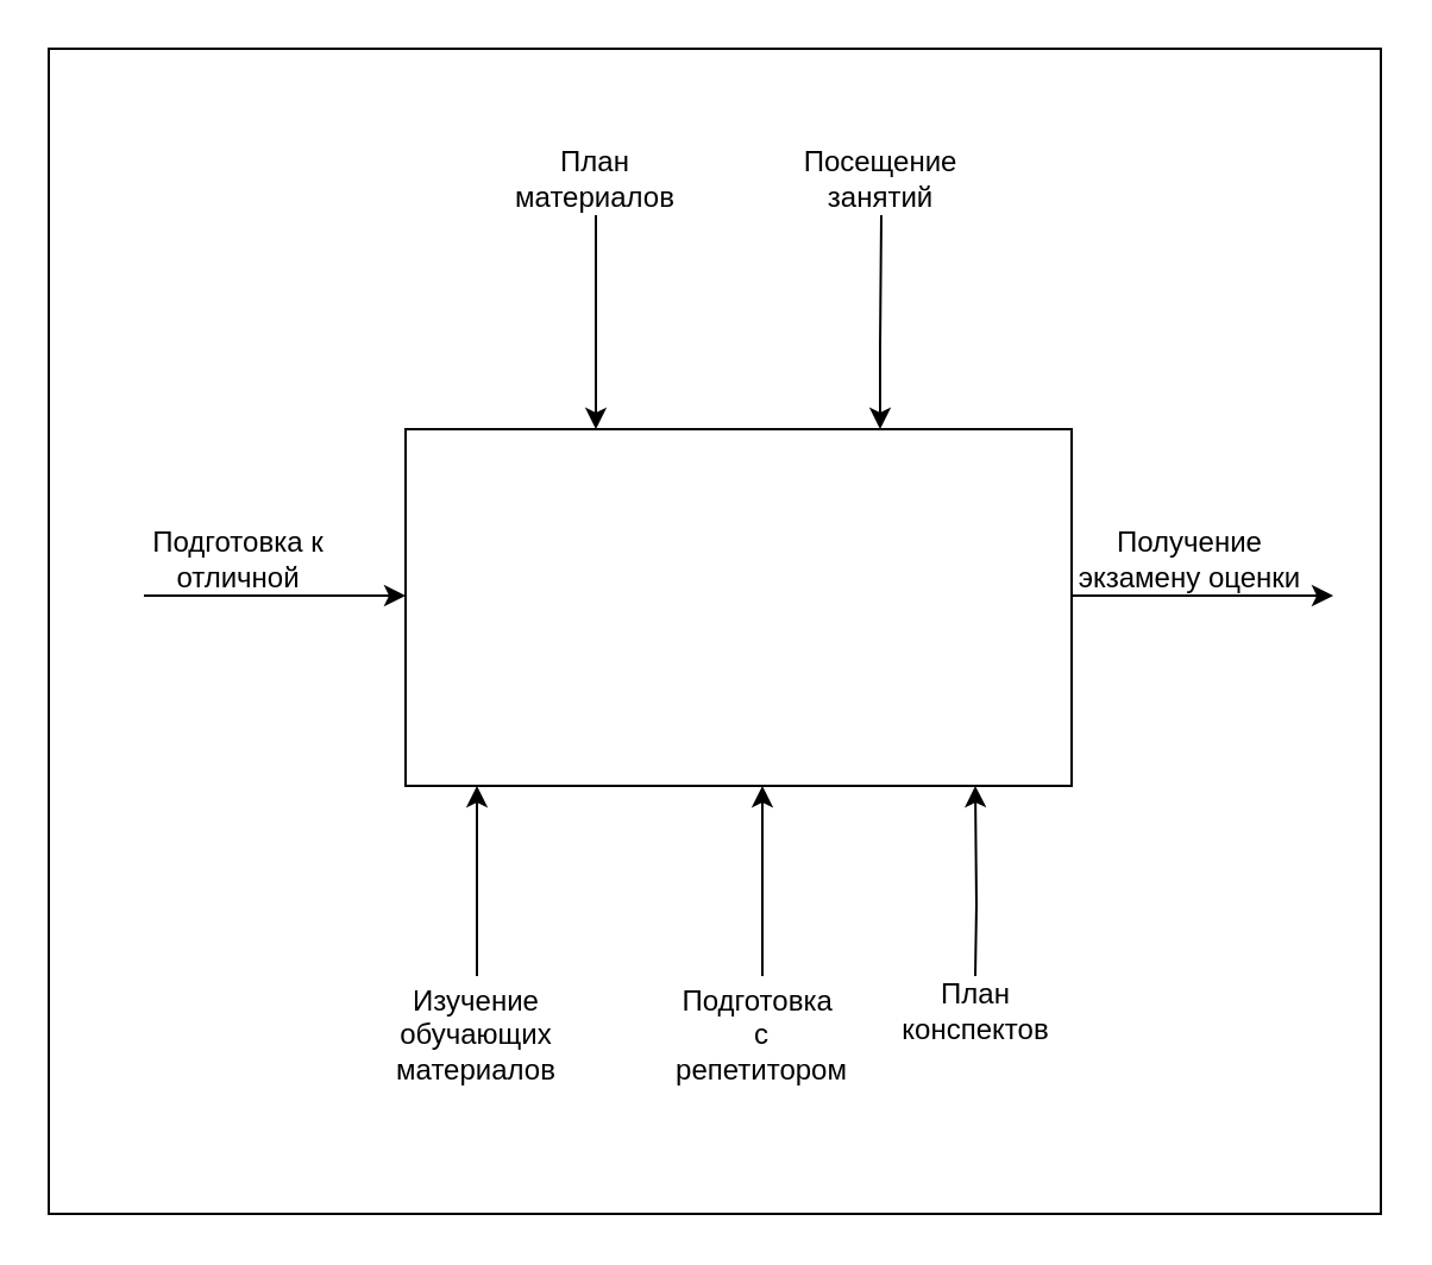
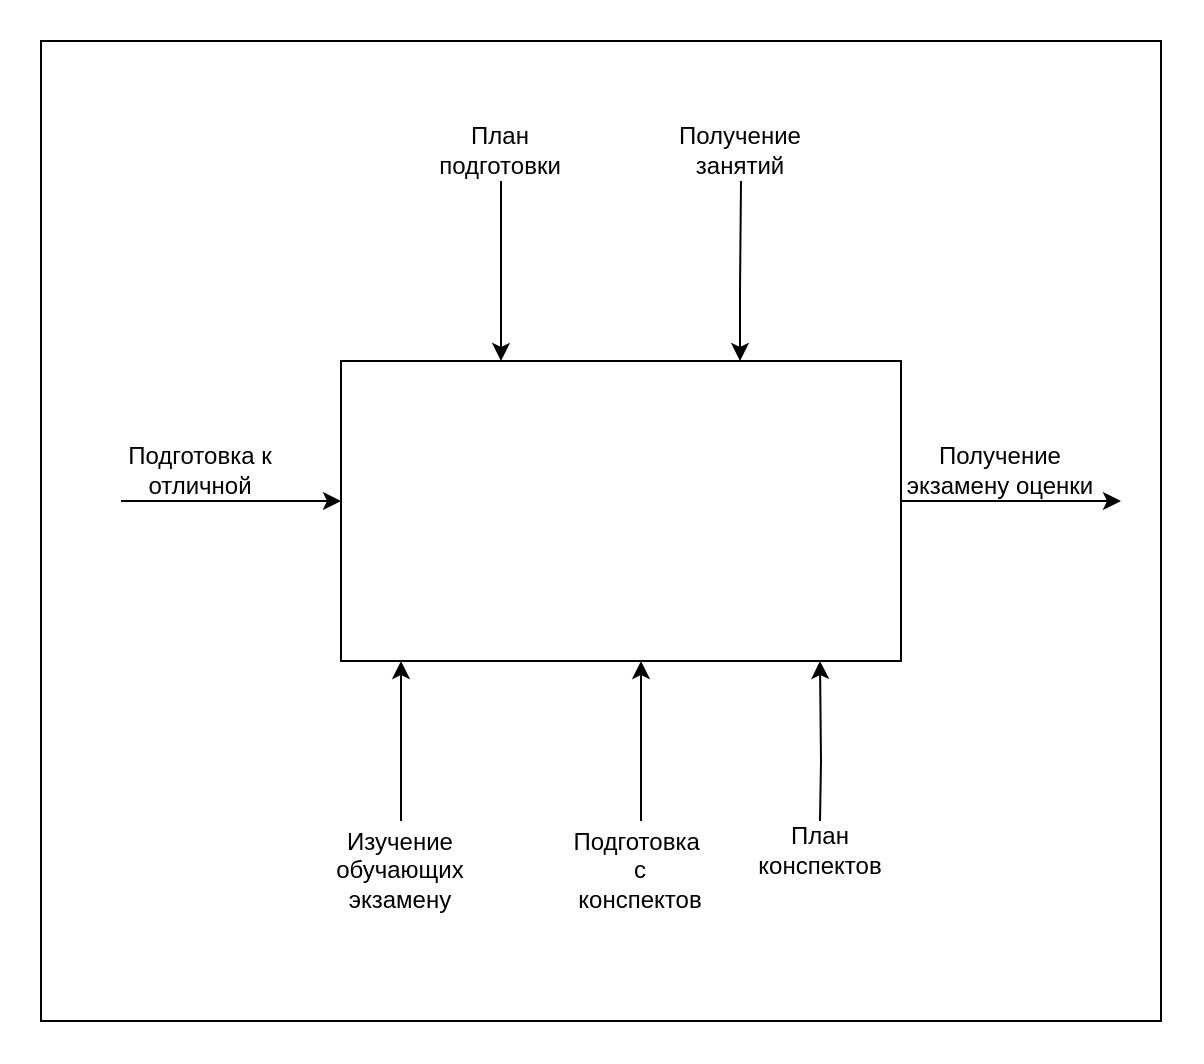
- <mxCell id="5" value="План материалов" style="text;html=1;strokeColor=none;fillColor=none;align=center;verticalAlign=middle;whiteSpace=wrap;rounded=0;" parent="1" vertex="1"><mxGeometry x="220" y="60" width="60" height="30" as="geometry" /></mxCell>
+ <mxCell id="5" value="План подготовки" style="text;html=1;strokeColor=none;fillColor=none;align=center;verticalAlign=middle;whiteSpace=wrap;rounded=0;" parent="1" vertex="1"><mxGeometry x="220" y="60" width="60" height="30" as="geometry" /></mxCell>
- <mxCell id="16" value="Посещение занятий" style="text;html=1;strokeColor=none;fillColor=none;align=center;verticalAlign=middle;whiteSpace=wrap;rounded=0;" parent="1" vertex="1"><mxGeometry x="340" y="60" width="60" height="30" as="geometry" /></mxCell>
+ <mxCell id="16" value="Получение занятий" style="text;html=1;strokeColor=none;fillColor=none;align=center;verticalAlign=middle;whiteSpace=wrap;rounded=0;" parent="1" vertex="1"><mxGeometry x="340" y="60" width="60" height="30" as="geometry" /></mxCell>
- <mxCell id="13" value="Изучение обучающих материалов" style="text;html=1;strokeColor=none;fillColor=none;align=center;verticalAlign=middle;whiteSpace=wrap;rounded=0;" parent="1" vertex="1"><mxGeometry x="150" y="420" width="100" height="30" as="geometry" /></mxCell>
+ <mxCell id="13" value="Изучение обучающих экзамену" style="text;html=1;strokeColor=none;fillColor=none;align=center;verticalAlign=middle;whiteSpace=wrap;rounded=0;" parent="1" vertex="1"><mxGeometry x="150" y="420" width="100" height="30" as="geometry" /></mxCell>
- <mxCell id="14" value="Подготовка&amp;nbsp; с репетитором" style="text;html=1;strokeColor=none;fillColor=none;align=center;verticalAlign=middle;whiteSpace=wrap;rounded=0;" parent="1" vertex="1"><mxGeometry x="290" y="420" width="60" height="30" as="geometry" /></mxCell>
+ <mxCell id="14" value="Подготовка&amp;nbsp; с конспектов" style="text;html=1;strokeColor=none;fillColor=none;align=center;verticalAlign=middle;whiteSpace=wrap;rounded=0;" parent="1" vertex="1"><mxGeometry x="290" y="420" width="60" height="30" as="geometry" /></mxCell>
